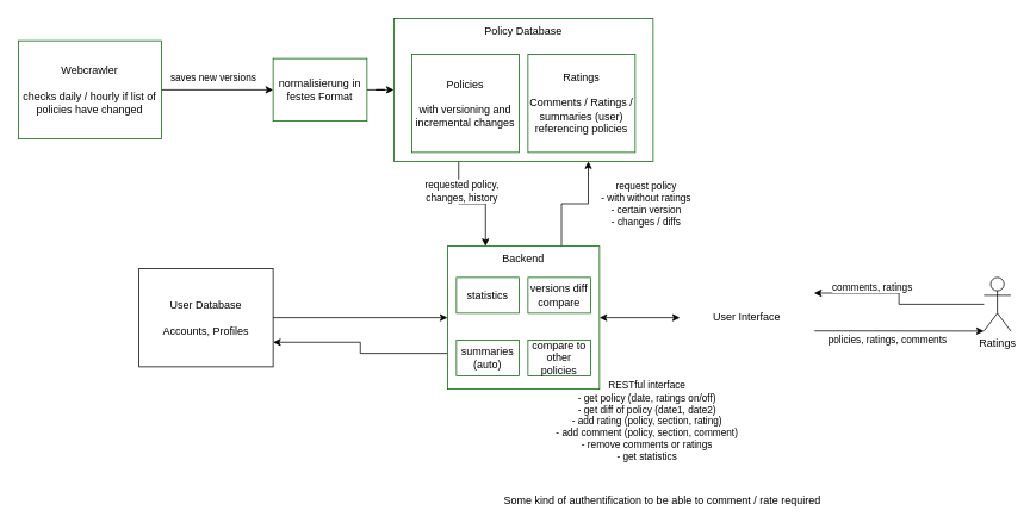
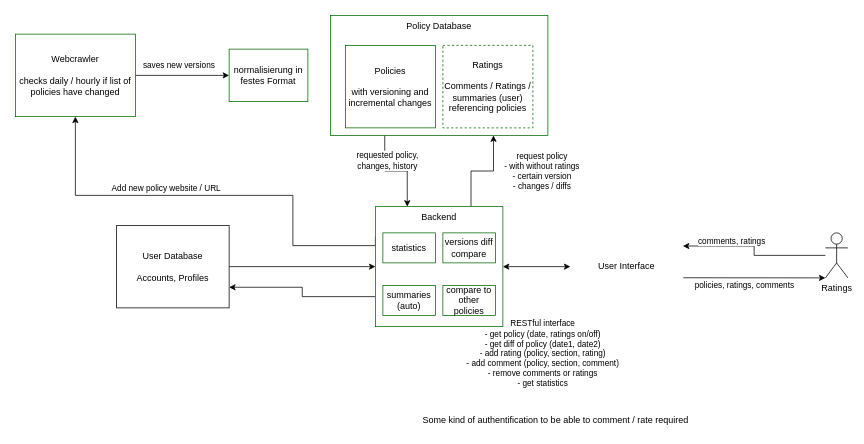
- <mxCell id="29" style="edgeStyle=orthogonalEdgeStyle;rounded=0;orthogonalLoop=1;jettySize=auto;html=1;startArrow=none;startFill=0;" parent="1" source="30" target="7" edge="1"><mxGeometry relative="1" as="geometry" /></mxCell>
- <mxCell id="25" value="Ratings&lt;br&gt;&lt;br&gt;Comments / Ratings / summaries (user)&lt;br&gt;referencing policies" style="rounded=0;whiteSpace=wrap;html=1;strokeColor=#006600;" parent="1" vertex="1"><mxGeometry x="590" y="60" width="120" height="110" as="geometry" /></mxCell>
+ <mxCell id="25" value="Ratings&lt;br&gt;&lt;br&gt;Comments / Ratings / summaries (user)&lt;br&gt;referencing policies" style="rounded=0;whiteSpace=wrap;html=1;strokeColor=#006600;dashed=1;" parent="1" vertex="1"><mxGeometry x="590" y="60" width="120" height="110" as="geometry" /></mxCell>
+ <mxCell id="21" style="edgeStyle=orthogonalEdgeStyle;rounded=0;orthogonalLoop=1;jettySize=auto;html=1;startArrow=none;startFill=0;exitX=0;exitY=0.25;exitDx=0;exitDy=0;entryX=0.5;entryY=1;entryDx=0;entryDy=0;" parent="1" source="23" target="4" edge="1"><mxGeometry relative="1" as="geometry"><Array as="points"><mxPoint x="500" y="327" /><mxPoint x="390" y="327" /><mxPoint x="390" y="260" /><mxPoint x="100" y="260" /></Array></mxGeometry></mxCell>
+ <mxCell id="22" value="Add new policy website / URL" style="edgeLabel;html=1;align=center;verticalAlign=middle;resizable=0;points=[];" parent="21" vertex="1" connectable="0"><mxGeometry x="0.15" relative="1" as="geometry"><mxPoint x="-23" y="-10" as="offset" /></mxGeometry></mxCell>
